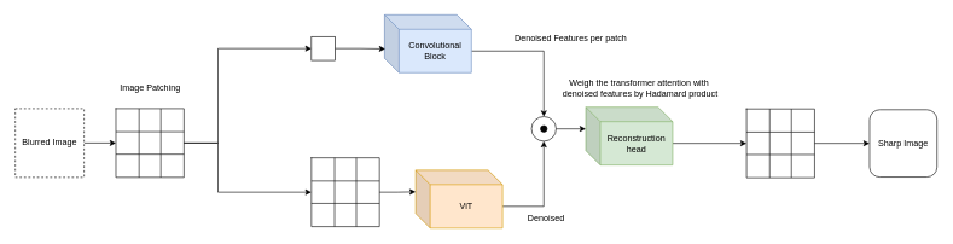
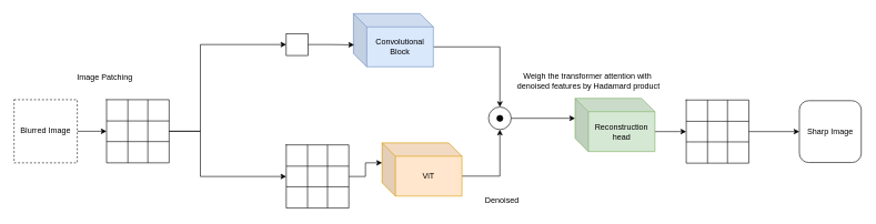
- <mxCell id="44" value="Denoised Features per patch" style="text;html=1;align=center;verticalAlign=middle;resizable=0;points=[];autosize=1;strokeColor=none;fillColor=none;" vertex="1" parent="1"><mxGeometry x="700" y="39" width="173" height="26" as="geometry" /></mxCell>
- <mxCell id="62" value="Image Patching" style="text;html=1;align=center;verticalAlign=middle;resizable=0;points=[];autosize=1;strokeColor=none;fillColor=none;" vertex="1" parent="1"><mxGeometry x="151" y="105.5" width="110" height="30" as="geometry" /></mxCell>
+ <mxCell id="62" value="Image Patching" style="text;html=1;align=center;verticalAlign=middle;resizable=0;points=[];autosize=1;strokeColor=none;fillColor=none;" vertex="1" parent="1"><mxGeometry x="101" y="100.5" width="110" height="30" as="geometry" /></mxCell>
- <mxCell id="36" value="Reconstruction head" style="shape=cube;whiteSpace=wrap;html=1;boundedLbl=1;backgroundOutline=1;darkOpacity=0.05;darkOpacity2=0.1;fillColor=#d5e8d4;strokeColor=#82b366;" vertex="1" parent="1"><mxGeometry x="808" y="147.5" width="120" height="80" as="geometry" /></mxCell>
+ <mxCell id="36" value="Reconstruction head" style="shape=cube;whiteSpace=wrap;html=1;boundedLbl=1;backgroundOutline=1;darkOpacity=0.05;darkOpacity2=0.1;fillColor=#d5e8d4;strokeColor=#82b366;" vertex="1" parent="1"><mxGeometry x="863" y="147.5" width="120" height="80" as="geometry" /></mxCell>
- <mxCell id="34" value="ViT" style="shape=cube;whiteSpace=wrap;html=1;boundedLbl=1;backgroundOutline=1;darkOpacity=0.05;darkOpacity2=0.1;fillColor=#ffe6cc;strokeColor=#d79b00;" vertex="1" parent="1"><mxGeometry x="573" y="234.5" width="120" height="80" as="geometry" /></mxCell>
+ <mxCell id="34" value="ViT" style="shape=cube;whiteSpace=wrap;html=1;boundedLbl=1;backgroundOutline=1;darkOpacity=0.05;darkOpacity2=0.1;fillColor=#ffe6cc;strokeColor=#d79b00;" vertex="1" parent="1"><mxGeometry x="573" y="214.5" width="120" height="80" as="geometry" /></mxCell>
